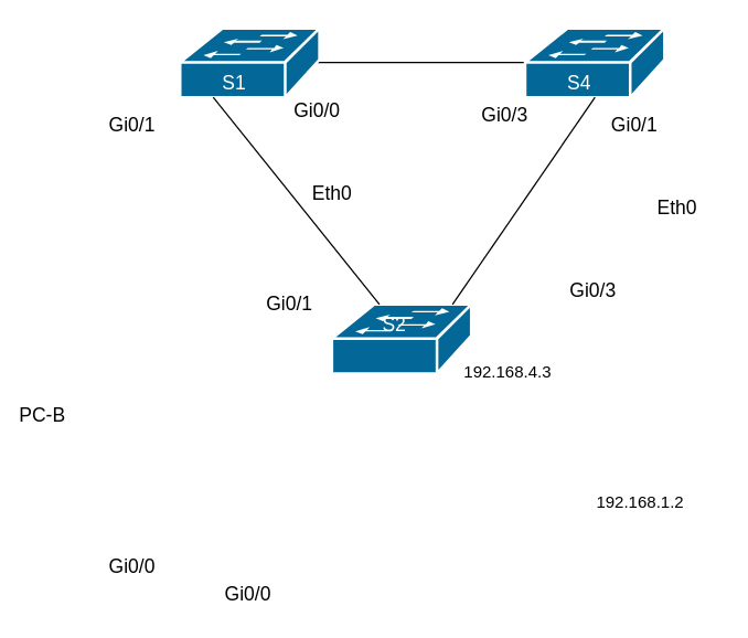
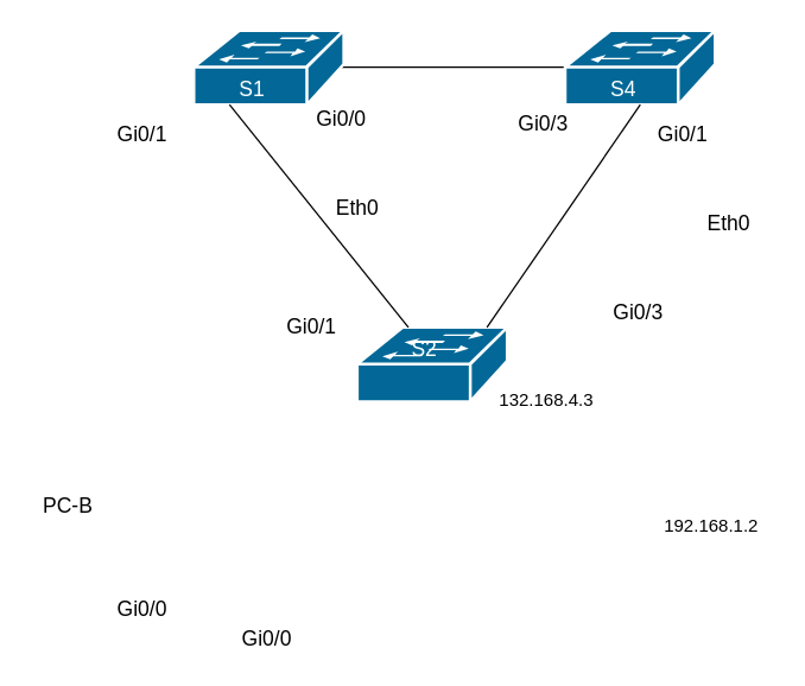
- <mxCell id="17" value="192.168.4.3" style="text;whiteSpace=wrap;html=1;fontColor=#000000;" parent="1" vertex="1"><mxGeometry x="334" y="255" width="90" height="30" as="geometry" /></mxCell>
+ <mxCell id="17" value="132.168.4.3" style="text;whiteSpace=wrap;html=1;fontColor=#000000;" parent="1" vertex="1"><mxGeometry x="334" y="255" width="90" height="30" as="geometry" /></mxCell>
- <mxCell id="8" value="&lt;font style=&quot;font-size: 14px&quot;&gt;PC-B&lt;/font&gt;" style="text;html=1;resizable=0;autosize=1;align=center;verticalAlign=middle;points=[];fillColor=none;strokeColor=none;rounded=0;" parent="1" vertex="1"><mxGeometry x="5" y="290" width="50" height="20" as="geometry" /></mxCell>
+ <mxCell id="8" value="&lt;font style=&quot;font-size: 14px&quot;&gt;PC-B&lt;/font&gt;" style="text;html=1;resizable=0;autosize=1;align=center;verticalAlign=middle;points=[];fillColor=none;strokeColor=none;rounded=0;" parent="1" vertex="1"><mxGeometry x="20" y="330" width="50" height="20" as="geometry" /></mxCell>
- <mxCell id="16" value="192.168.1.2" style="text;whiteSpace=wrap;html=1;fontColor=#000000;" parent="1" vertex="1"><mxGeometry x="430" y="350" width="90" height="30" as="geometry" /></mxCell>
+ <mxCell id="16" value="192.168.1.2" style="text;whiteSpace=wrap;html=1;fontColor=#000000;" parent="1" vertex="1"><mxGeometry x="445" y="340" width="90" height="30" as="geometry" /></mxCell>
